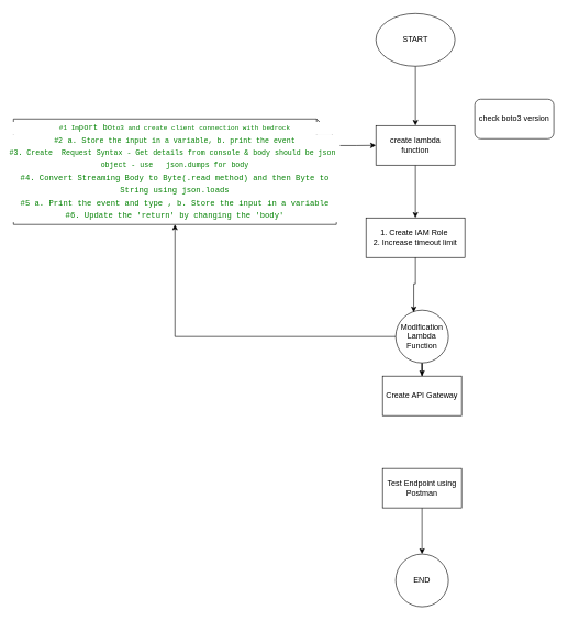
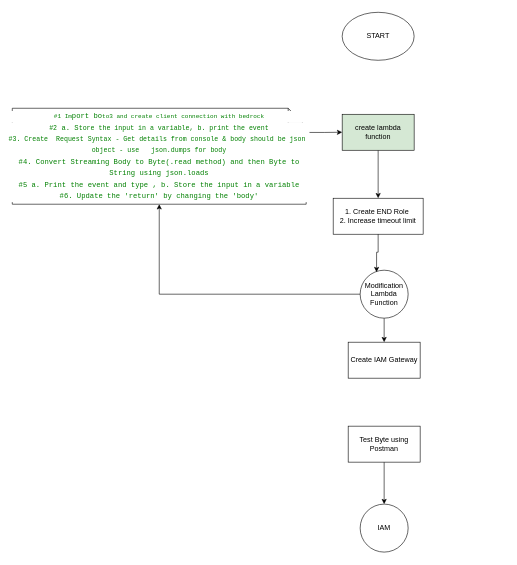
- <mxCell id="2" value="" style="edgeStyle=orthogonalEdgeStyle;rounded=0;orthogonalLoop=1;jettySize=auto;html=1;" edge="1" parent="1" source="3" target="5"><mxGeometry relative="1" as="geometry" /></mxCell>
- <mxCell id="6" value="check boto3 version" style="rounded=1;whiteSpace=wrap;html=1;" vertex="1" parent="1"><mxGeometry x="720" y="150" width="120" height="60" as="geometry" /></mxCell>
- <mxCell id="5" value="create lambda function" style="whiteSpace=wrap;html=1;" vertex="1" parent="1"><mxGeometry x="570" y="190" width="120" height="60" as="geometry" /></mxCell>
+ <mxCell id="5" value="create lambda function" style="whiteSpace=wrap;html=1;fillColor=#d5e8d4;" vertex="1" parent="1"><mxGeometry x="570" y="190" width="120" height="60" as="geometry" /></mxCell>
- <mxCell id="7" value="1. Create IAM Role&amp;nbsp;&lt;br&gt;2. Increase timeout limit" style="whiteSpace=wrap;html=1;" vertex="1" parent="1"><mxGeometry x="555" y="330" width="150" height="60" as="geometry" /></mxCell>
+ <mxCell id="7" value="1. Create END Role&amp;nbsp;&lt;br&gt;2. Increase timeout limit" style="whiteSpace=wrap;html=1;" vertex="1" parent="1"><mxGeometry x="555" y="330" width="150" height="60" as="geometry" /></mxCell>
- <mxCell id="12" value="Modification&lt;div&gt;Lambda Function&lt;/div&gt;" style="ellipse;whiteSpace=wrap;html=1;aspect=fixed;" vertex="1" parent="1"><mxGeometry x="600" y="470" width="80" height="80" as="geometry" /></mxCell>
+ <mxCell id="12" value="Modification&lt;div&gt;Lambda Function&lt;/div&gt;" style="ellipse;whiteSpace=wrap;html=1;aspect=fixed;" vertex="1" parent="1"><mxGeometry x="600" y="450" width="80" height="80" as="geometry" /></mxCell>
- <mxCell id="14" value="Create API Gateway" style="whiteSpace=wrap;html=1;" vertex="1" parent="1"><mxGeometry x="580" y="570" width="120" height="60" as="geometry" /></mxCell>
+ <mxCell id="14" value="Create IAM Gateway" style="whiteSpace=wrap;html=1;" vertex="1" parent="1"><mxGeometry x="580" y="570" width="120" height="60" as="geometry" /></mxCell>
- <mxCell id="16" value="Test Endpoint using Postman" style="whiteSpace=wrap;html=1;" vertex="1" parent="1"><mxGeometry x="580" y="710" width="120" height="60" as="geometry" /></mxCell>
+ <mxCell id="16" value="Test Byte using Postman" style="whiteSpace=wrap;html=1;" vertex="1" parent="1"><mxGeometry x="580" y="710" width="120" height="60" as="geometry" /></mxCell>
- <mxCell id="17" value="END" style="ellipse;whiteSpace=wrap;html=1;" vertex="1" parent="1"><mxGeometry x="600" y="840" width="80" height="80" as="geometry" /></mxCell>
+ <mxCell id="17" value="IAM" style="ellipse;whiteSpace=wrap;html=1;" vertex="1" parent="1"><mxGeometry x="600" y="840" width="80" height="80" as="geometry" /></mxCell>
